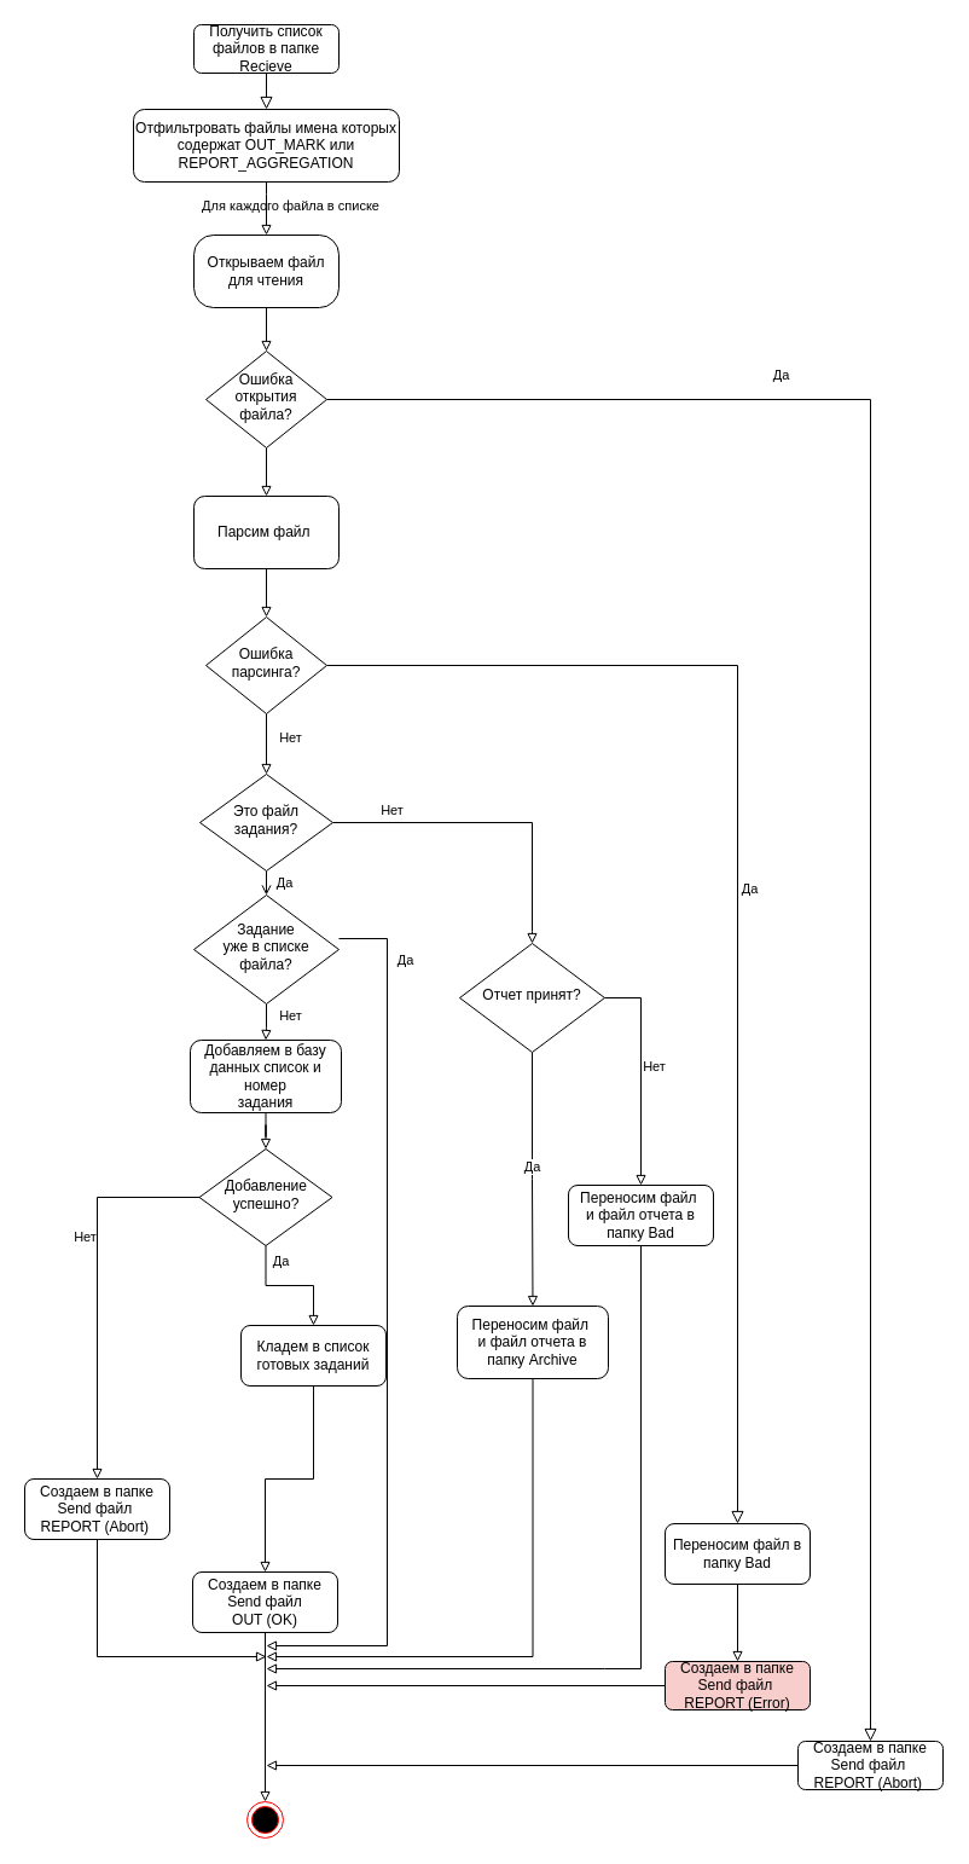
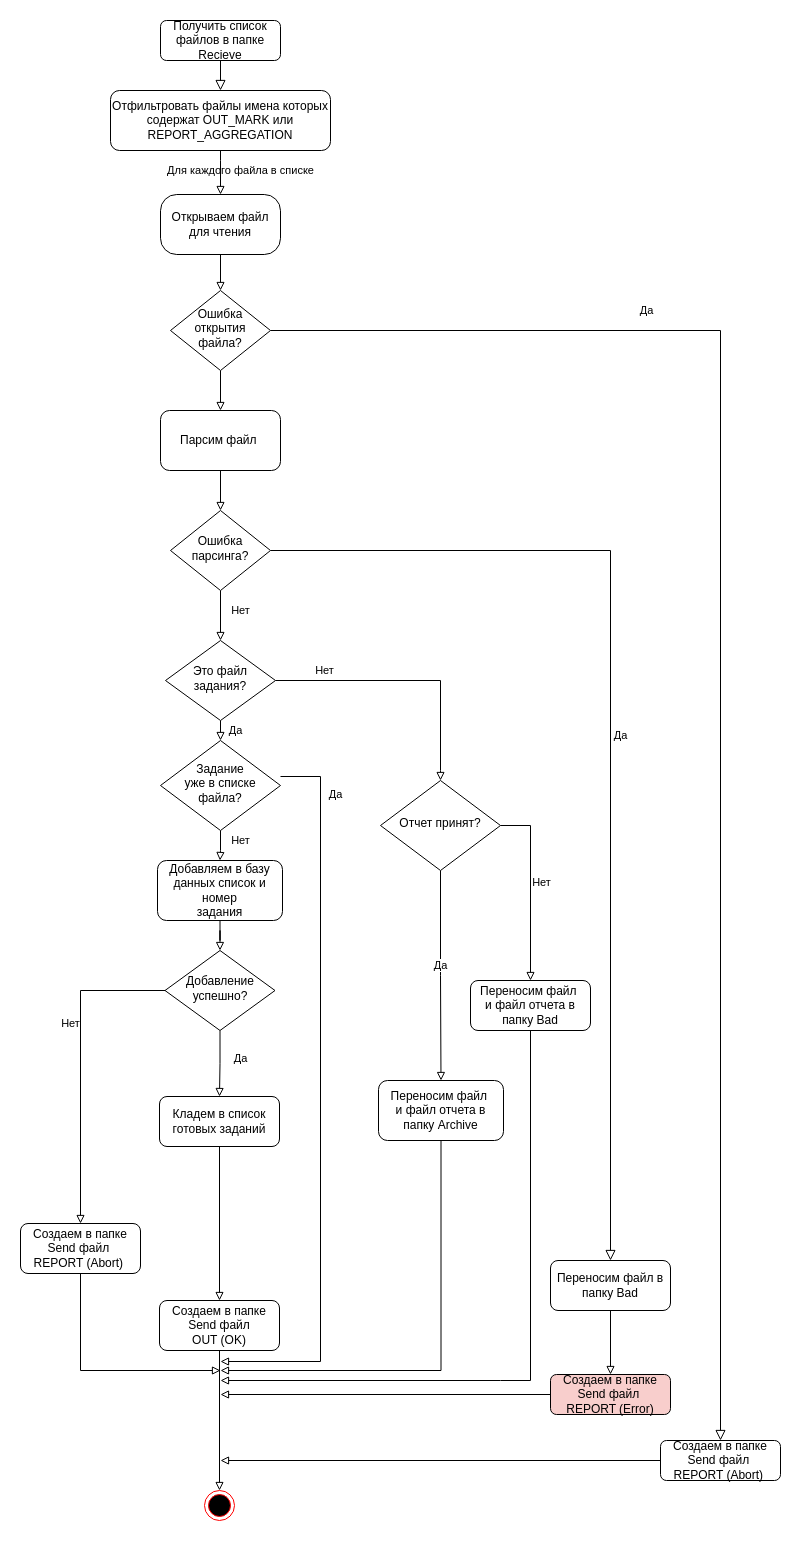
- <mxCell id="25" value="Да" style="edgeStyle=orthogonalEdgeStyle;rounded=0;orthogonalLoop=1;jettySize=auto;html=1;exitX=0.5;exitY=1;exitDx=0;exitDy=0;entryX=0.5;entryY=0;entryDx=0;entryDy=0;labelBackgroundColor=none;endArrow=open;endFill=0;" parent="1" source="26" target="35" edge="1"><mxGeometry y="15" relative="1" as="geometry"><Array as="points"><mxPoint x="220" y="720" /></Array><mxPoint as="offset" /></mxGeometry></mxCell>
+ <mxCell id="25" value="Да" style="edgeStyle=orthogonalEdgeStyle;rounded=0;orthogonalLoop=1;jettySize=auto;html=1;exitX=0.5;exitY=1;exitDx=0;exitDy=0;entryX=0.5;entryY=0;entryDx=0;entryDy=0;labelBackgroundColor=none;endArrow=block;endFill=0;" parent="1" source="26" target="35" edge="1"><mxGeometry y="15" relative="1" as="geometry"><Array as="points"><mxPoint x="220" y="720" /></Array><mxPoint as="offset" /></mxGeometry></mxCell>
- <mxCell id="13" value="Кладем в список готовых заданий" style="rounded=1;whiteSpace=wrap;html=1;fontSize=12;glass=0;strokeWidth=1;shadow=0;" parent="1" vertex="1"><mxGeometry x="199" y="1096" width="120" height="50" as="geometry" /></mxCell>
+ <mxCell id="13" value="Кладем в список готовых заданий" style="rounded=1;whiteSpace=wrap;html=1;fontSize=12;glass=0;strokeWidth=1;shadow=0;" parent="1" vertex="1"><mxGeometry x="159" y="1096" width="120" height="50" as="geometry" /></mxCell>
